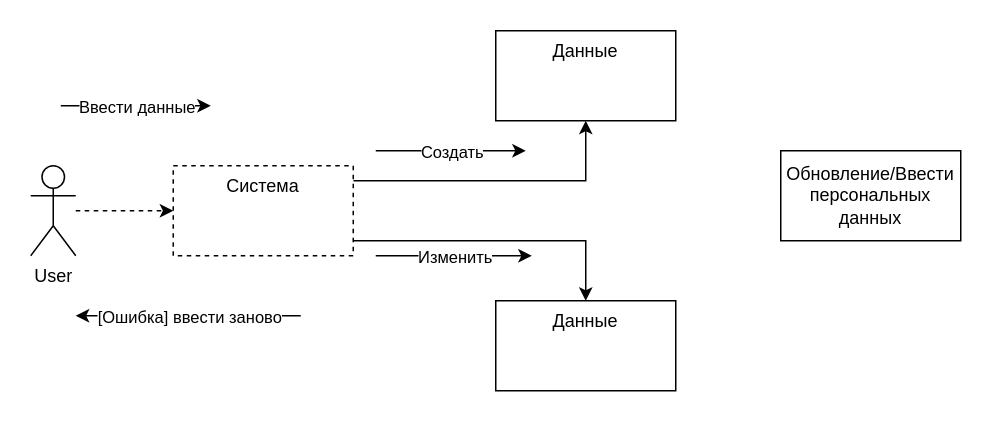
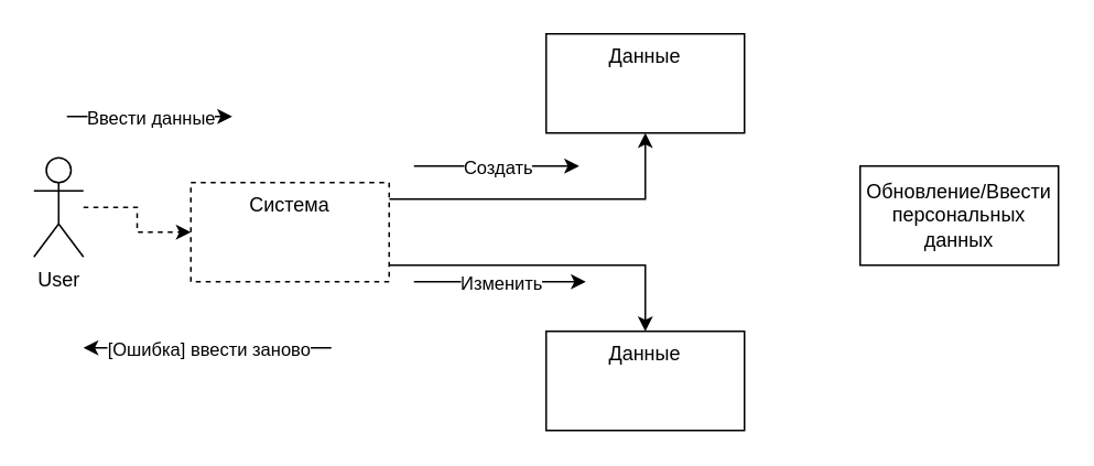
- <mxCell id="3" value="User" style="shape=umlActor;verticalLabelPosition=bottom;verticalAlign=top;html=1;outlineConnect=0;" vertex="1" parent="1"><mxGeometry x="20" y="110" width="30" height="60" as="geometry" /></mxCell>
+ <mxCell id="3" value="User" style="shape=umlActor;verticalLabelPosition=bottom;verticalAlign=top;html=1;outlineConnect=0;" vertex="1" parent="1"><mxGeometry x="20" y="95" width="30" height="60" as="geometry" /></mxCell>
